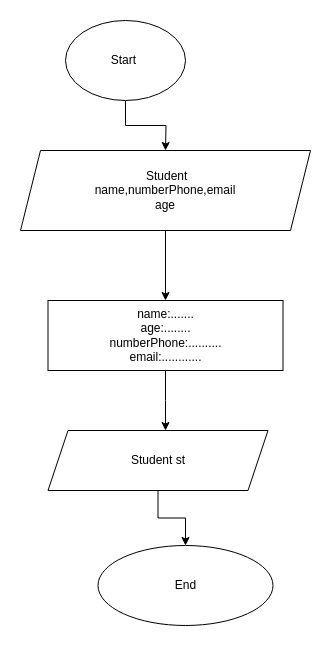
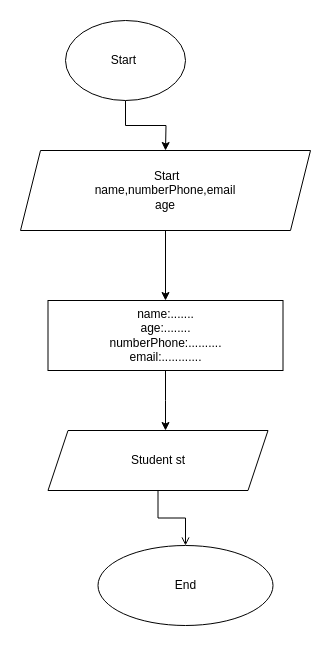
- <mxCell id="5" value="&amp;nbsp;Student&lt;br&gt;&lt;div&gt;name,numberPhone,email&lt;/div&gt;&lt;div&gt;age&lt;span style=&quot;&quot;&gt;&lt;/span&gt;&lt;/div&gt;" style="shape=parallelogram;perimeter=parallelogramPerimeter;whiteSpace=wrap;html=1;fixedSize=1;" vertex="1" parent="1"><mxGeometry x="20" y="150" width="290" height="80" as="geometry" /></mxCell>
+ <mxCell id="5" value="&amp;nbsp;Start&lt;br&gt;&lt;div&gt;name,numberPhone,email&lt;/div&gt;&lt;div&gt;age&lt;span style=&quot;&quot;&gt;&lt;/span&gt;&lt;/div&gt;" style="shape=parallelogram;perimeter=parallelogramPerimeter;whiteSpace=wrap;html=1;fixedSize=1;" vertex="1" parent="1"><mxGeometry x="20" y="150" width="290" height="80" as="geometry" /></mxCell>
- <mxCell id="8" style="edgeStyle=orthogonalEdgeStyle;rounded=0;orthogonalLoop=1;jettySize=auto;html=1;" edge="1" parent="1" source="9" target="10"><mxGeometry relative="1" as="geometry"><mxPoint x="157.5" y="540" as="targetPoint" /></mxGeometry></mxCell>
+ <mxCell id="8" style="edgeStyle=orthogonalEdgeStyle;rounded=0;orthogonalLoop=1;jettySize=auto;html=1;endArrow=open;" edge="1" parent="1" source="9" target="10"><mxGeometry relative="1" as="geometry"><mxPoint x="157.5" y="540" as="targetPoint" /></mxGeometry></mxCell>
